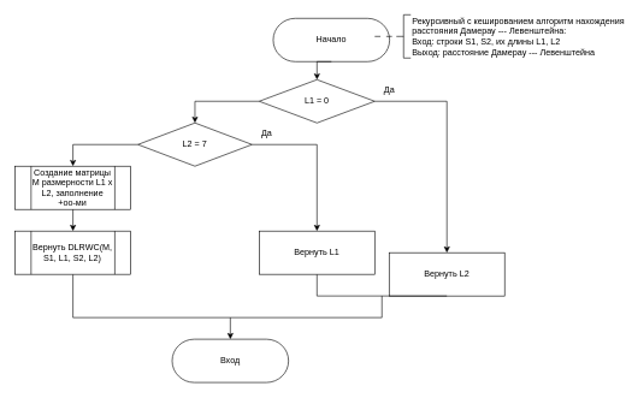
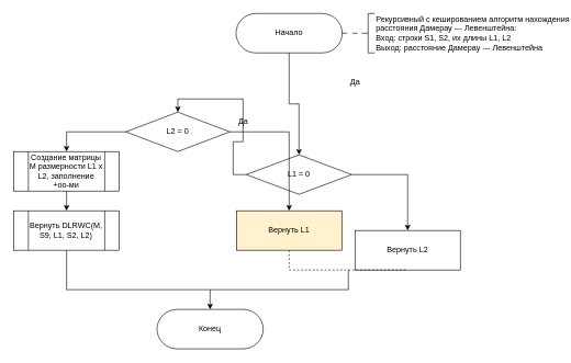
- <mxCell id="2" value="Начало" style="html=1;shape=stencil(xVVNb4MwDP01HJmAaFV7nFh37GWTdnapgaghQU7Wj3+/0IAGAzqayyQO+D3yXuzYJGCpLqHGIIkkVBiw1yBJPpAqLsEosoFlSgevIheeXbhZuxB0jZlx2AmIw16gY7QhdcQzP5hWgcsSiZuGZdsgerHfNA9LMyWlFeFK6gHT460YcGnXRhcnFj09O5trG7uotg4VGqQB+pPczgFB8ubtFC9zevdwGmbU+f7l9Pm4U+zntPWpXvzbLF5YwZ1HYhN2683CA/Oy69Qfz86rmCO7xdnN2LHUInMDyNI9ZMeC1Jc8TG6yhma4R0RHV+qEs+19L/1OQHDZE+j+OY8oAGX2hVoF1q6h6zC+hHDhOiRloKnCQF8AFRhanTAXUAwofUase3B79NPbXXlkHHko/GPGHiecCaXxzhhYfNRkN3SmM1maK8I7LZtzIdzVNDcNI4Eb6i7KG/AN);whiteSpace=wrap;" vertex="1" parent="1"><mxGeometry x="408" y="25" width="100" height="60" as="geometry" /></mxCell>
+ <mxCell id="2" value="Начало" style="html=1;shape=stencil(xVVNb4MwDP01HJmAaFV7nFh37GWTdnapgaghQU7Wj3+/0IAGAzqayyQO+D3yXuzYJGCpLqHGIIkkVBiw1yBJPpAqLsEosoFlSgevIheeXbhZuxB0jZlx2AmIw16gY7QhdcQzP5hWgcsSiZuGZdsgerHfNA9LMyWlFeFK6gHT460YcGnXRhcnFj09O5trG7uotg4VGqQB+pPczgFB8ubtFC9zevdwGmbU+f7l9Pm4U+zntPWpXvzbLF5YwZ1HYhN2683CA/Oy69Qfz86rmCO7xdnN2LHUInMDyNI9ZMeC1Jc8TG6yhma4R0RHV+qEs+19L/1OQHDZE+j+OY8oAGX2hVoF1q6h6zC+hHDhOiRloKnCQF8AFRhanTAXUAwofUase3B79NPbXXlkHHko/GPGHiecCaXxzhhYfNRkN3SmM1maK8I7LZtzIdzVNDcNI4Eb6i7KG/AN);whiteSpace=wrap;" vertex="1" parent="1"><mxGeometry x="388" y="20" width="100" height="60" as="geometry" /></mxCell>
- <mxCell id="4" value="L1 = 0" style="html=1;shape=mxgraph.flowchart.decision;whiteSpace=wrap;" vertex="1" parent="1"><mxGeometry x="358" y="110" width="160" height="60" as="geometry" /></mxCell>
+ <mxCell id="4" value="L1 = 0" style="html=1;shape=mxgraph.flowchart.decision;whiteSpace=wrap;" vertex="1" parent="1"><mxGeometry x="373" y="235" width="160" height="60" as="geometry" /></mxCell>
- <mxCell id="7" value="L2 = 7" style="html=1;shape=mxgraph.flowchart.decision;whiteSpace=wrap;" vertex="1" parent="1"><mxGeometry x="190" y="170" width="158" height="60" as="geometry" /></mxCell>
+ <mxCell id="7" value="L2 = 0" style="html=1;shape=mxgraph.flowchart.decision;whiteSpace=wrap;" vertex="1" parent="1"><mxGeometry x="190" y="170" width="158" height="60" as="geometry" /></mxCell>
- <mxCell id="21" value="Вернуть DLRWC(M, S1, L1, S2, L2)" style="html=1;shape=process;whiteSpace=wrap;size=0.14;" vertex="1" parent="1"><mxGeometry x="20" y="320" width="160" height="60" as="geometry" /></mxCell>
+ <mxCell id="21" value="Вернуть DLRWC(M, S9, L1, S2, L2)" style="html=1;shape=process;whiteSpace=wrap;size=0.14;" vertex="1" parent="1"><mxGeometry x="20" y="320" width="160" height="60" as="geometry" /></mxCell>
- <mxCell id="12" value="Вернуть L1" style="rounded=1;whiteSpace=wrap;html=1;absoluteArcSize=1;arcSize=0;" vertex="1" parent="1"><mxGeometry x="358" y="320" width="160" height="60" as="geometry" /></mxCell>
+ <mxCell id="12" value="Вернуть L1" style="rounded=1;whiteSpace=wrap;html=1;absoluteArcSize=1;arcSize=0;fillColor=#fff2cc;" vertex="1" parent="1"><mxGeometry x="358" y="320" width="160" height="60" as="geometry" /></mxCell>
- <mxCell id="11" style="edgeStyle=orthogonalEdgeStyle;rounded=0;orthogonalLoop=1;jettySize=auto;html=1;exitX=0.5;exitY=1;exitDx=0;exitDy=0;entryX=0.5;entryY=1;entryDx=0;entryDy=0;endArrow=none;endFill=0;" edge="1" parent="1" source="12" target="10"><mxGeometry relative="1" as="geometry"><Array as="points"><mxPoint x="438" y="410" /><mxPoint x="618" y="410" /></Array></mxGeometry></mxCell>
+ <mxCell id="11" style="edgeStyle=orthogonalEdgeStyle;rounded=0;orthogonalLoop=1;jettySize=auto;html=1;exitX=0.5;exitY=1;exitDx=0;exitDy=0;entryX=0.5;entryY=1;entryDx=0;entryDy=0;endArrow=none;endFill=0;dashed=1;" edge="1" parent="1" source="12" target="10"><mxGeometry relative="1" as="geometry"><Array as="points"><mxPoint x="438" y="410" /><mxPoint x="618" y="410" /></Array></mxGeometry></mxCell>
- <mxCell id="16" value="Вход" style="html=1;shape=stencil(xVVNb4MwDP01HJmAaFV7nFh37GWTdnapgaghQU7Wj3+/0IAGAzqayyQO+D3yXuzYJGCpLqHGIIkkVBiw1yBJPpAqLsEosoFlSgevIheeXbhZuxB0jZlx2AmIw16gY7QhdcQzP5hWgcsSiZuGZdsgerHfNA9LMyWlFeFK6gHT460YcGnXRhcnFj09O5trG7uotg4VGqQB+pPczgFB8ubtFC9zevdwGmbU+f7l9Pm4U+zntPWpXvzbLF5YwZ1HYhN2683CA/Oy69Qfz86rmCO7xdnN2LHUInMDyNI9ZMeC1Jc8TG6yhma4R0RHV+qEs+19L/1OQHDZE+j+OY8oAGX2hVoF1q6h6zC+hHDhOiRloKnCQF8AFRhanTAXUAwofUase3B79NPbXXlkHHko/GPGHiecCaXxzhhYfNRkN3SmM1maK8I7LZtzIdzVNDcNI4Eb6i7KG/AN);whiteSpace=wrap;" vertex="1" parent="1"><mxGeometry x="268" y="470" width="100" height="60" as="geometry" /></mxCell>
+ <mxCell id="16" value="Конец" style="html=1;shape=stencil(xVVNb4MwDP01HJmAaFV7nFh37GWTdnapgaghQU7Wj3+/0IAGAzqayyQO+D3yXuzYJGCpLqHGIIkkVBiw1yBJPpAqLsEosoFlSgevIheeXbhZuxB0jZlx2AmIw16gY7QhdcQzP5hWgcsSiZuGZdsgerHfNA9LMyWlFeFK6gHT460YcGnXRhcnFj09O5trG7uotg4VGqQB+pPczgFB8ubtFC9zevdwGmbU+f7l9Pm4U+zntPWpXvzbLF5YwZ1HYhN2683CA/Oy69Qfz86rmCO7xdnN2LHUInMDyNI9ZMeC1Jc8TG6yhma4R0RHV+qEs+19L/1OQHDZE+j+OY8oAGX2hVoF1q6h6zC+hHDhOiRloKnCQF8AFRhanTAXUAwofUase3B79NPbXXlkHHko/GPGHiecCaXxzhhYfNRkN3SmM1maK8I7LZtzIdzVNDcNI4Eb6i7KG/AN);whiteSpace=wrap;" vertex="1" parent="1"><mxGeometry x="268" y="470" width="100" height="60" as="geometry" /></mxCell>
